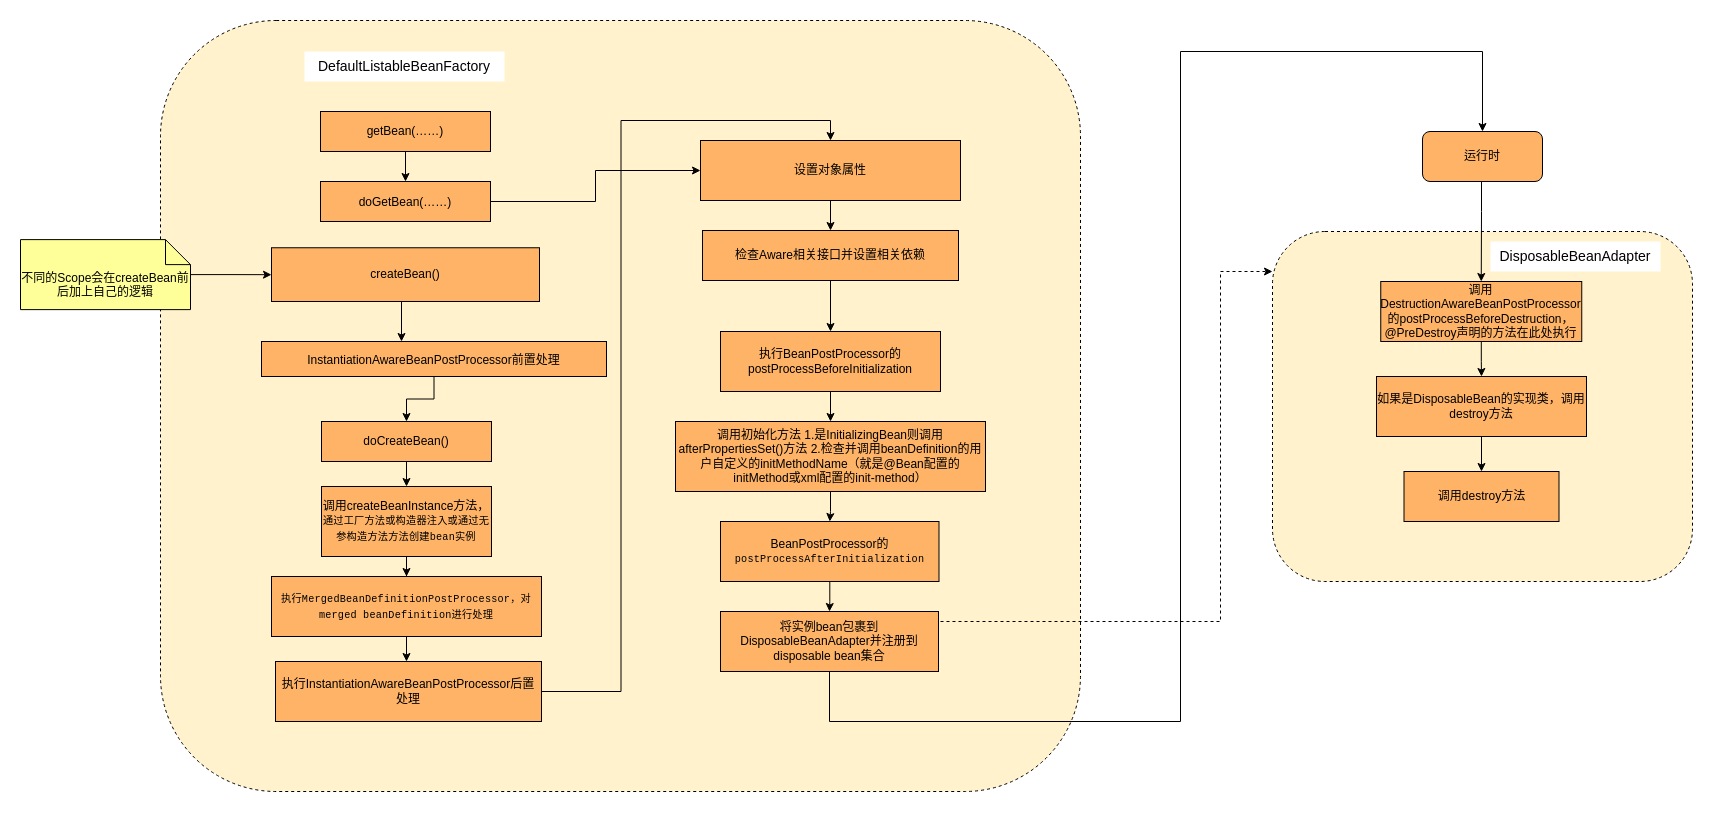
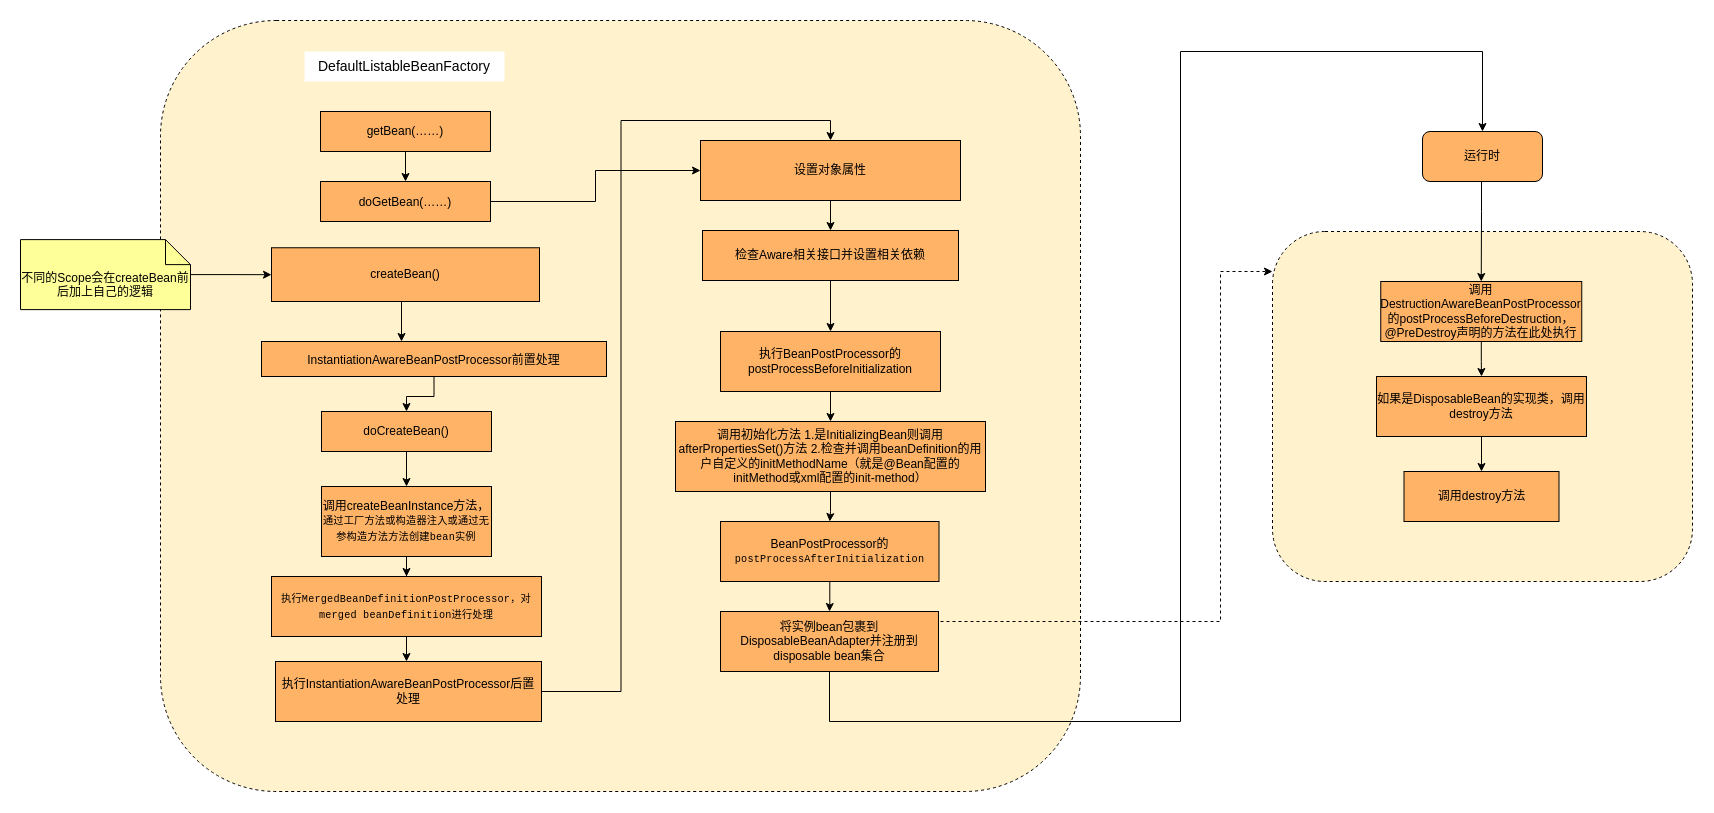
- <mxCell id="41" value="DisposableBeanAdapter" style="text;align=center;verticalAlign=middle;whiteSpace=wrap;rounded=0;fontSize=14;html=1;labelBackgroundColor=none;fillColor=#ffffff;" vertex="1" parent="1"><mxGeometry x="1490" y="241" width="170" height="30" as="geometry" /></mxCell>
- <mxCell id="14" value="doCreateBean()" style="rounded=0;whiteSpace=wrap;fillColor=#FFB366;html=1;" vertex="1" parent="1"><mxGeometry x="321" y="421" width="170" height="40" as="geometry" /></mxCell>
+ <mxCell id="14" value="doCreateBean()" style="rounded=0;whiteSpace=wrap;fillColor=#FFB366;html=1;" vertex="1" parent="1"><mxGeometry x="321" y="411" width="170" height="40" as="geometry" /></mxCell>
